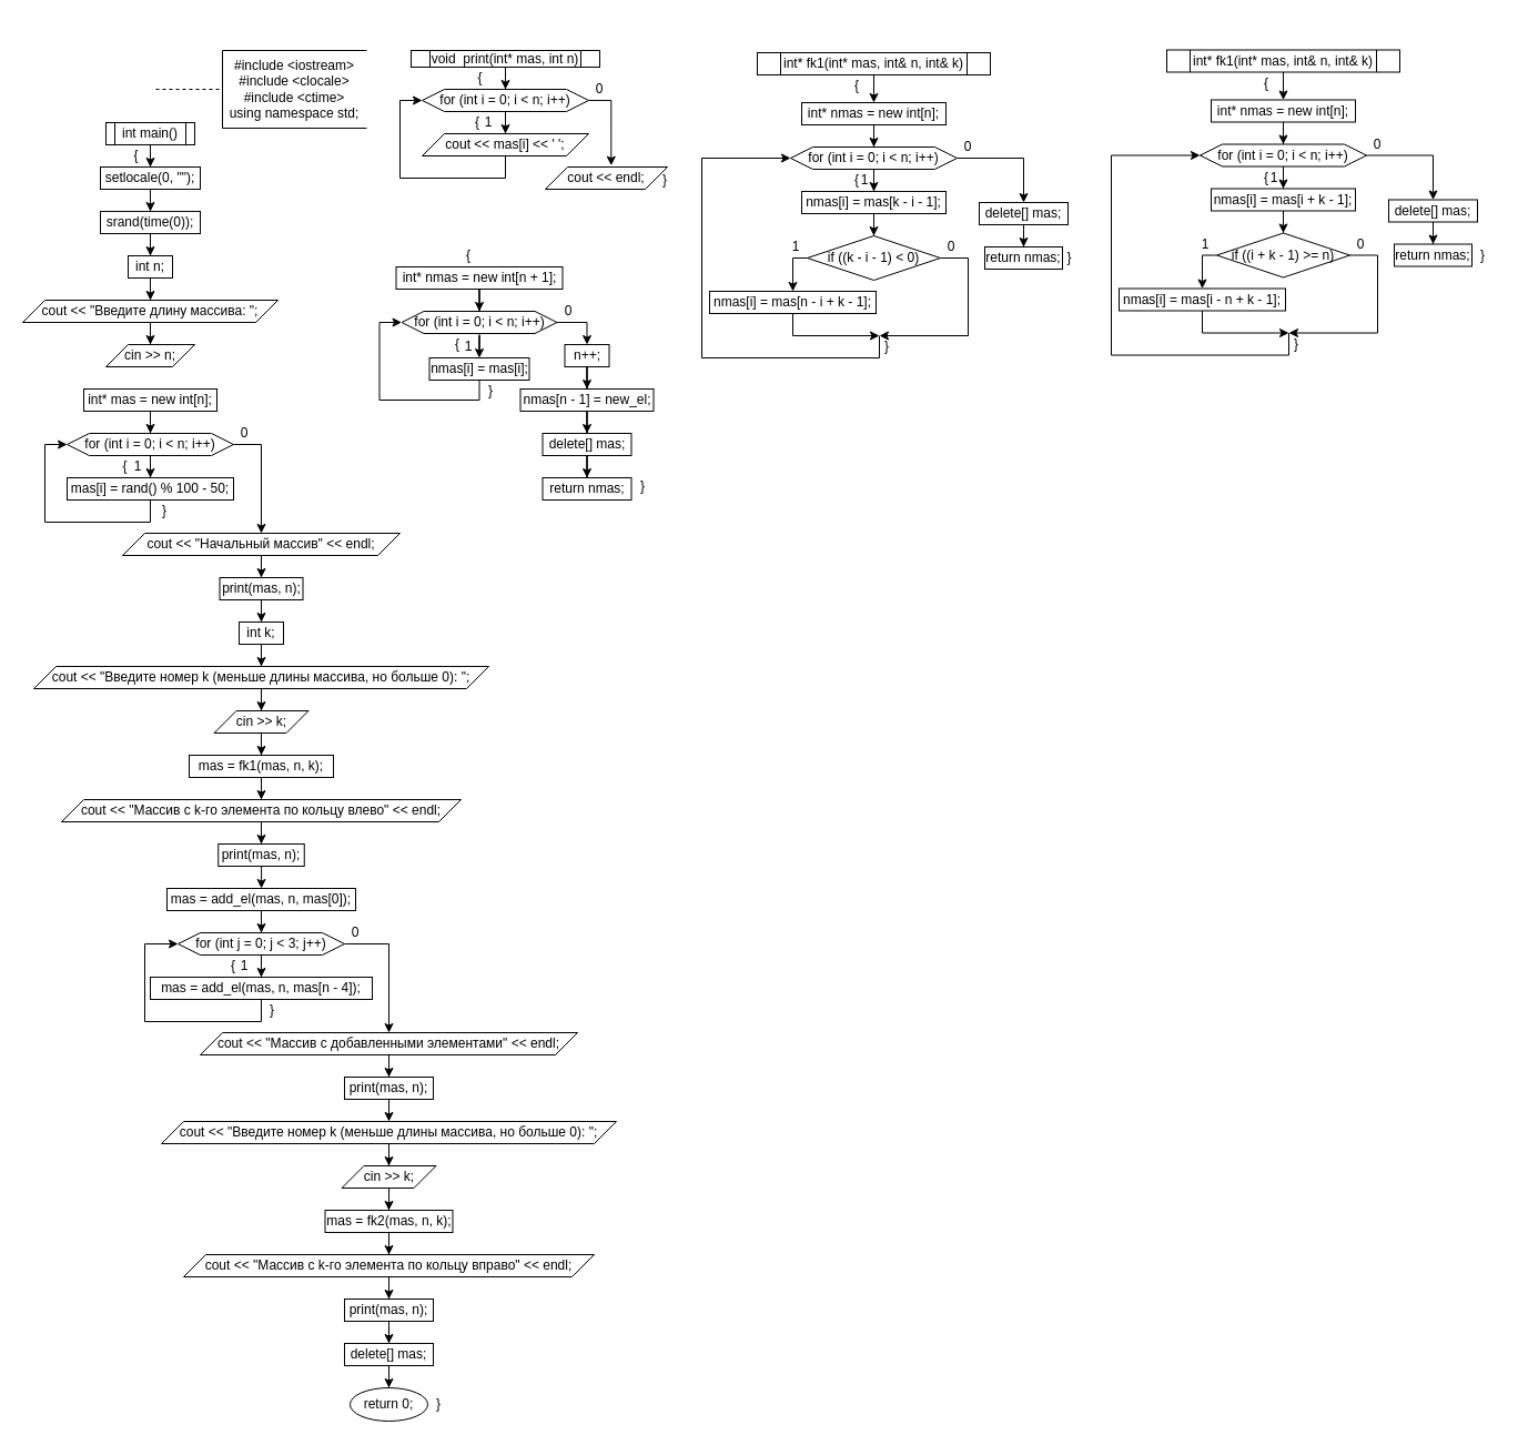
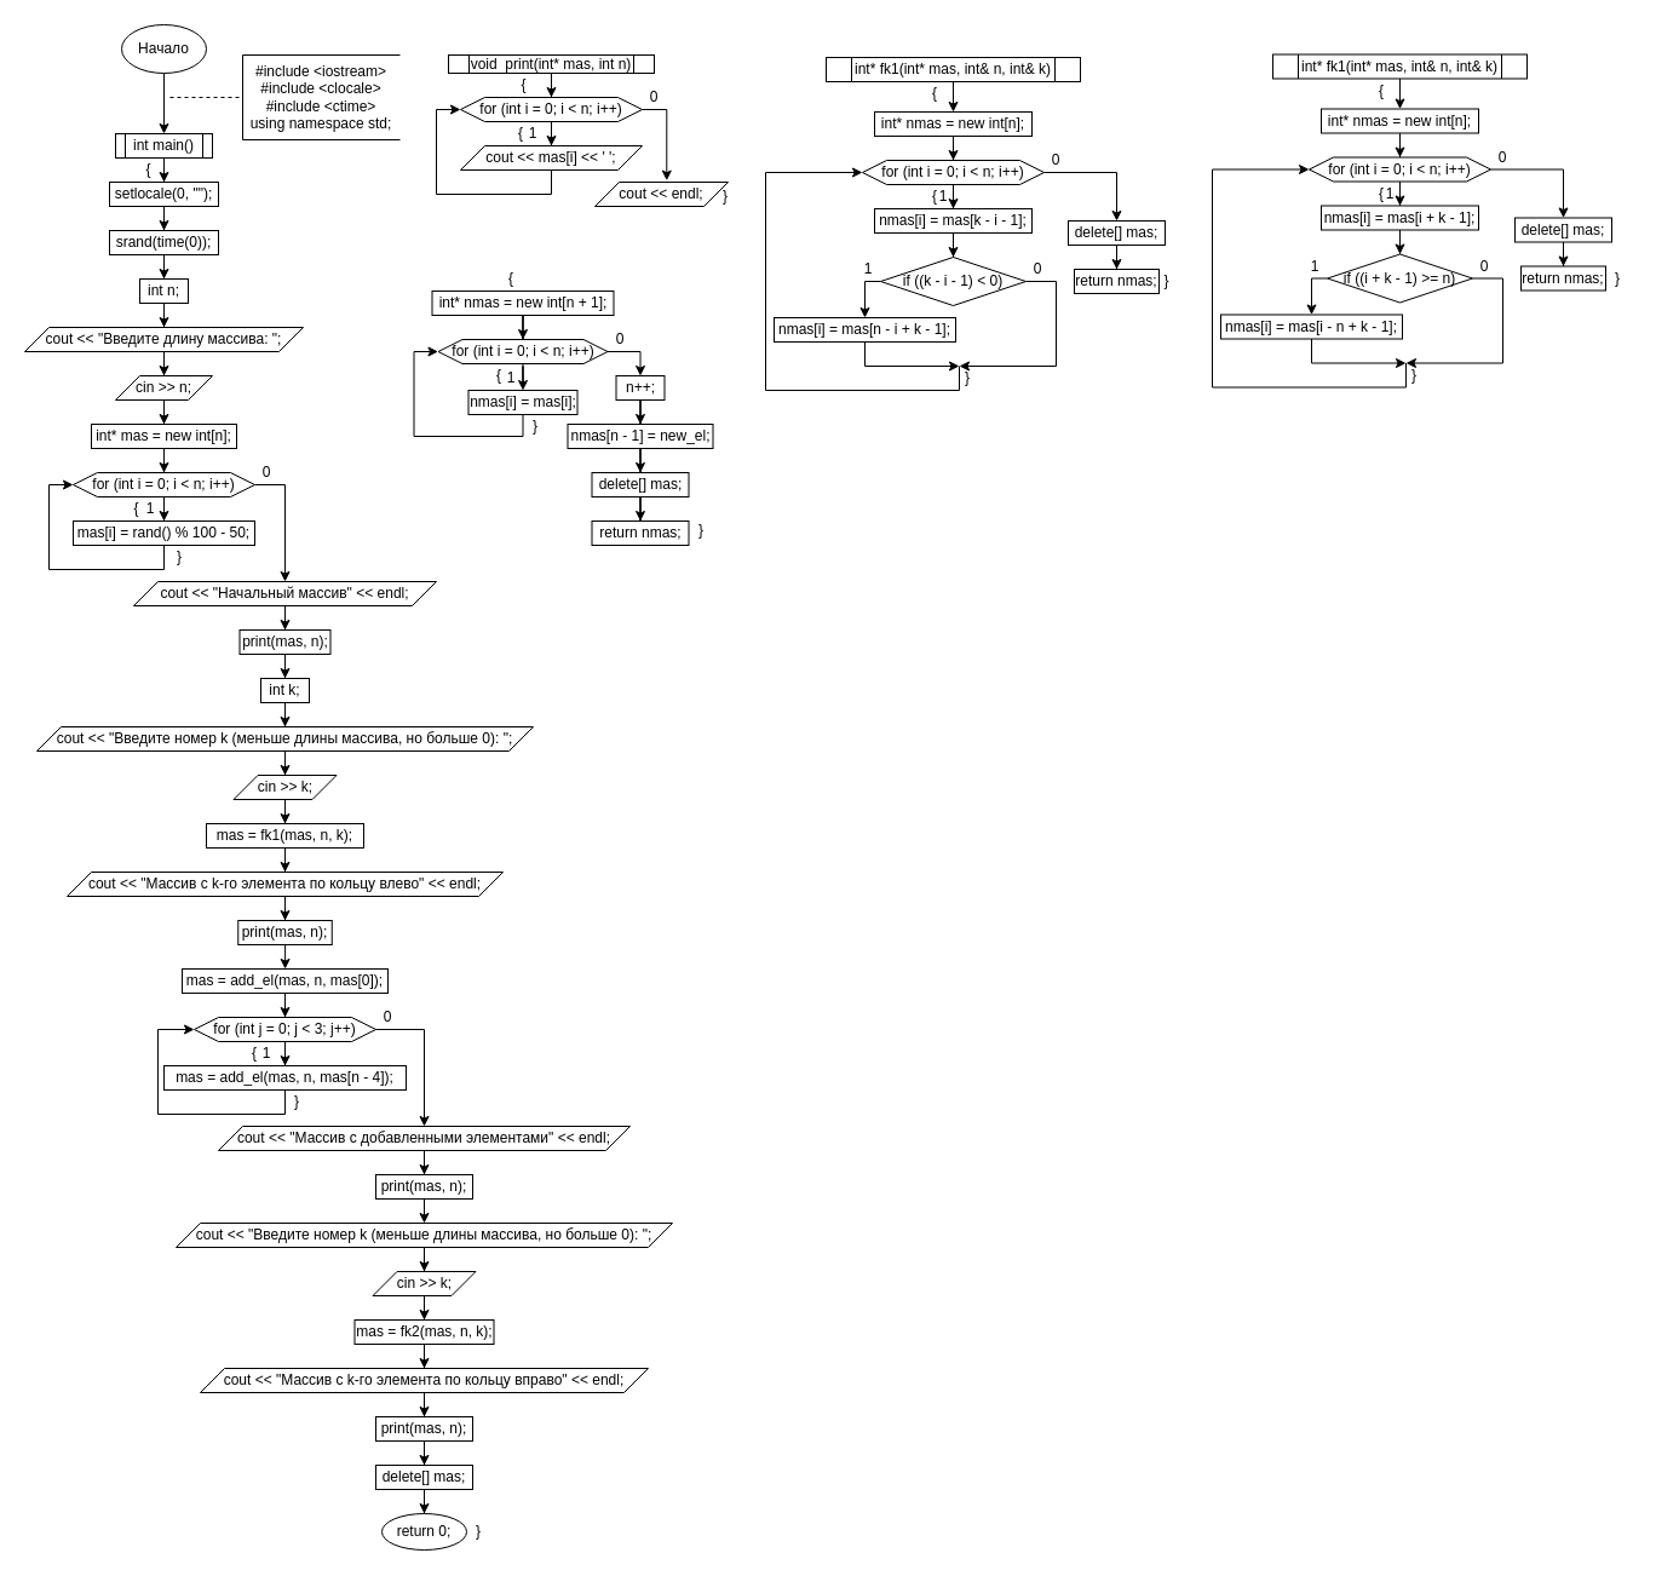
+ <mxCell id="3" value="Начало" style="ellipse;whiteSpace=wrap;html=1;" vertex="1" parent="1"><mxGeometry x="100" y="20" width="70" height="40" as="geometry" /></mxCell>
+ <mxCell id="2" style="edgeStyle=orthogonalEdgeStyle;rounded=0;orthogonalLoop=1;jettySize=auto;html=1;" edge="1" parent="1" source="3" target="5"><mxGeometry relative="1" as="geometry" /></mxCell>
+ <mxCell id="17" style="edgeStyle=orthogonalEdgeStyle;rounded=0;orthogonalLoop=1;jettySize=auto;html=1;entryX=0.5;entryY=0;entryDx=0;entryDy=0;" edge="1" parent="1" source="18" target="22"><mxGeometry relative="1" as="geometry" /></mxCell>
